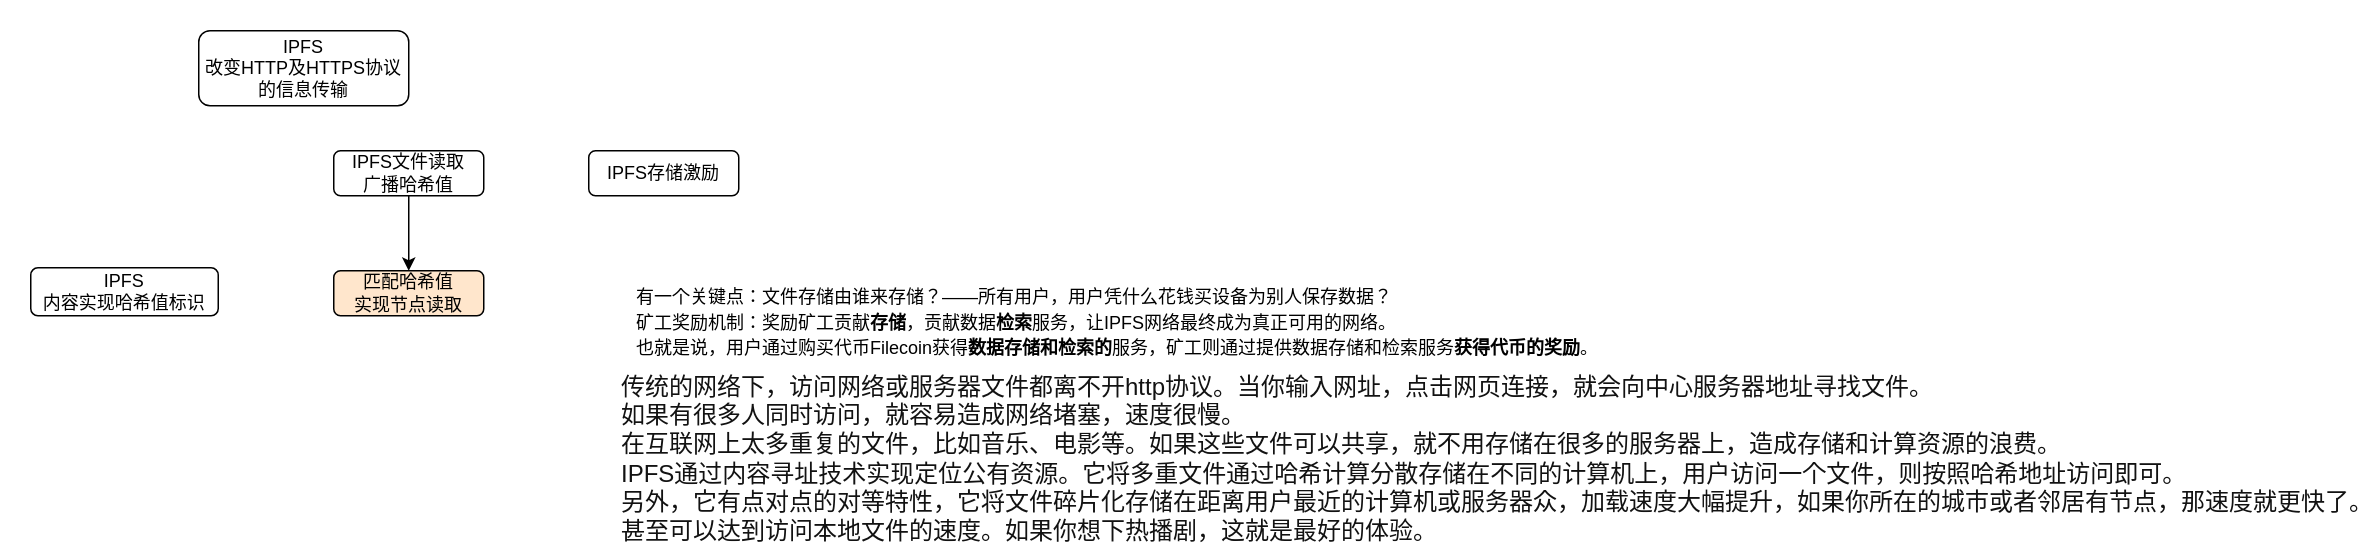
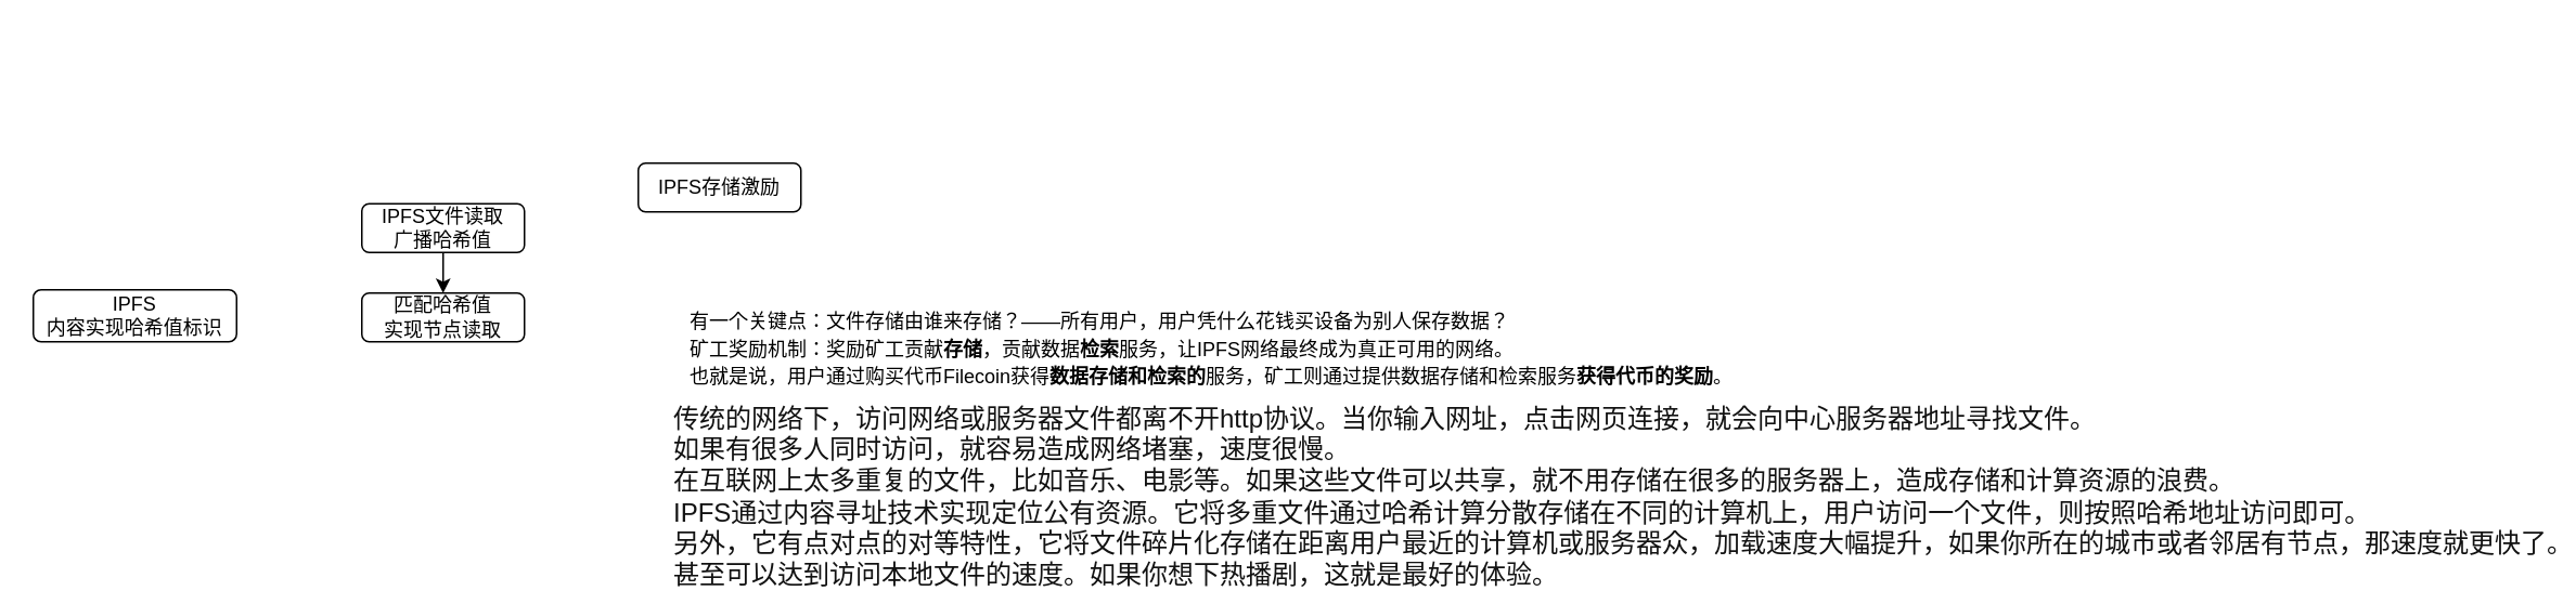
- <mxCell id="2" value="IPFS&lt;br&gt;改变HTTP及HTTPS协议的信息传输" style="rounded=1;whiteSpace=wrap;html=1;" vertex="1" parent="1"><mxGeometry x="132" y="20" width="140" height="50" as="geometry" /></mxCell>
- <mxCell id="6" value="IPFS文件读取&lt;br&gt;广播哈希值" style="rounded=1;whiteSpace=wrap;html=1;" vertex="1" parent="1"><mxGeometry x="222" y="100" width="100" height="30" as="geometry" /></mxCell>
+ <mxCell id="6" value="IPFS文件读取&lt;br&gt;广播哈希值" style="rounded=1;whiteSpace=wrap;html=1;" vertex="1" parent="1"><mxGeometry x="222" y="125" width="100" height="30" as="geometry" /></mxCell>
- <mxCell id="7" value="匹配哈希值&lt;br&gt;实现节点读取" style="rounded=1;whiteSpace=wrap;html=1;fillColor=#ffe6cc;" vertex="1" parent="1"><mxGeometry x="222" y="180" width="100" height="30" as="geometry" /></mxCell>
+ <mxCell id="7" value="匹配哈希值&lt;br&gt;实现节点读取" style="rounded=1;whiteSpace=wrap;html=1;" vertex="1" parent="1"><mxGeometry x="222" y="180" width="100" height="30" as="geometry" /></mxCell>
